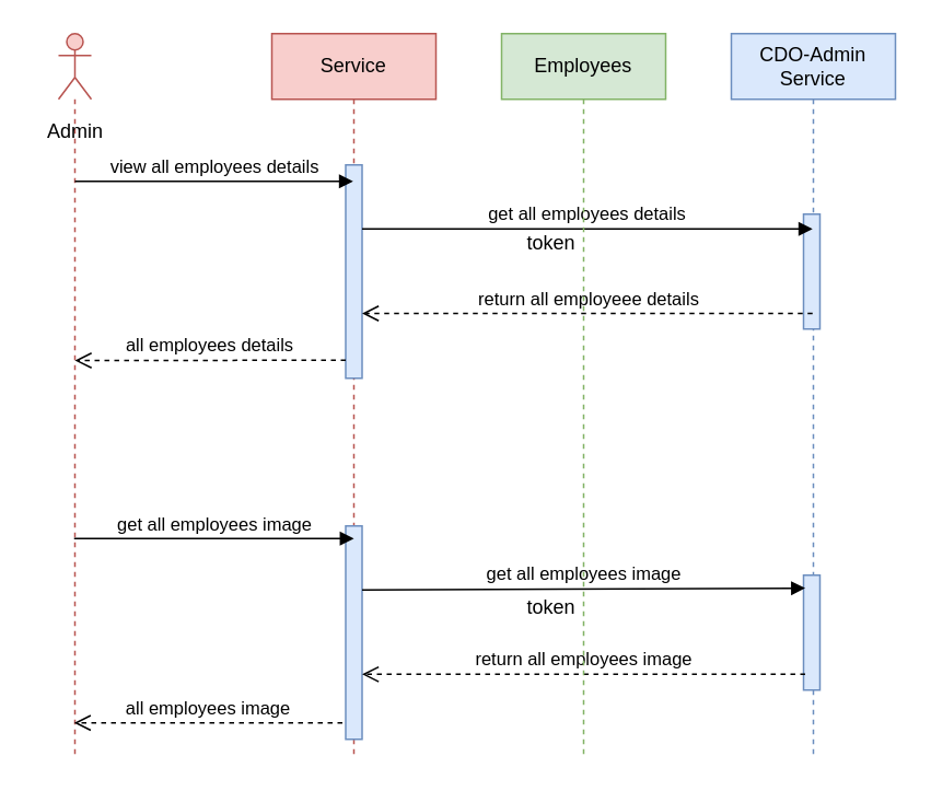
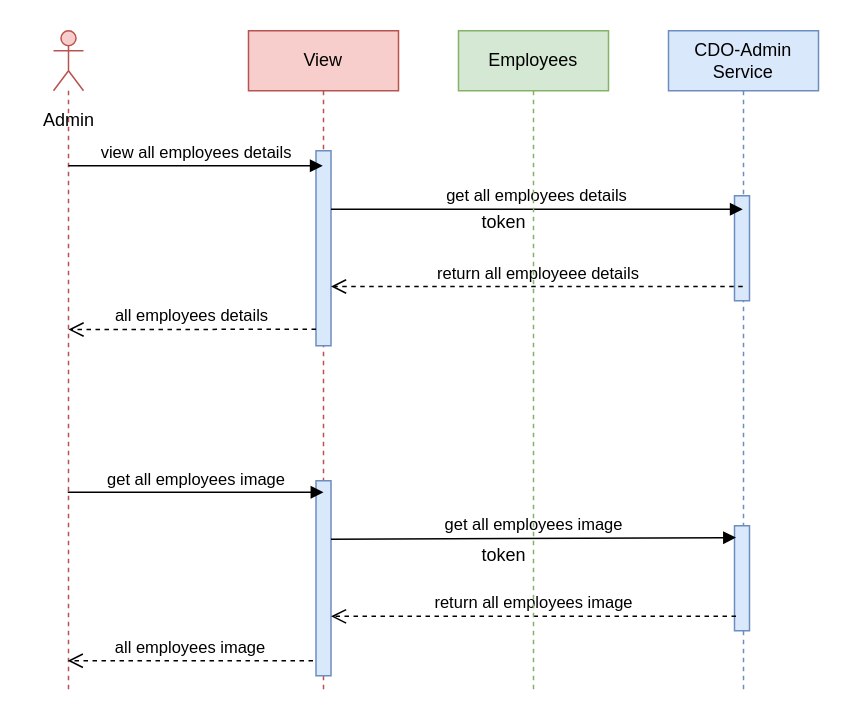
- <mxCell id="3" value="Service" style="shape=umlLifeline;perimeter=lifelinePerimeter;whiteSpace=wrap;html=1;container=1;collapsible=0;recursiveResize=0;outlineConnect=0;fillColor=#f8cecc;strokeColor=#b85450;" parent="1" vertex="1"><mxGeometry x="165" y="20" width="100" height="440" as="geometry" /></mxCell>
+ <mxCell id="3" value="View" style="shape=umlLifeline;perimeter=lifelinePerimeter;whiteSpace=wrap;html=1;container=1;collapsible=0;recursiveResize=0;outlineConnect=0;fillColor=#f8cecc;strokeColor=#b85450;" parent="1" vertex="1"><mxGeometry x="165" y="20" width="100" height="440" as="geometry" /></mxCell>
